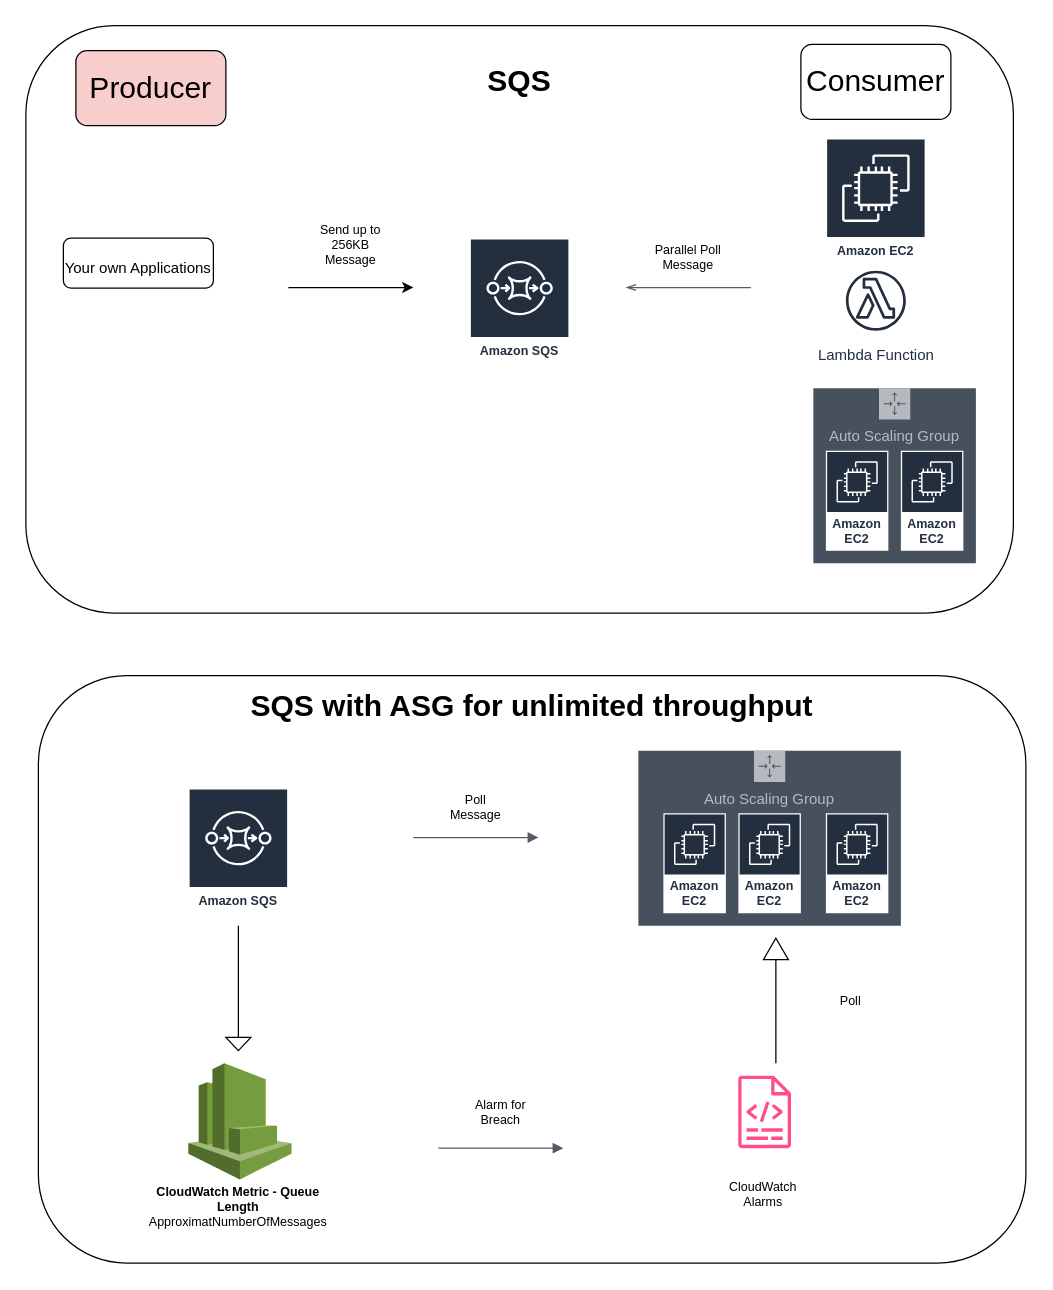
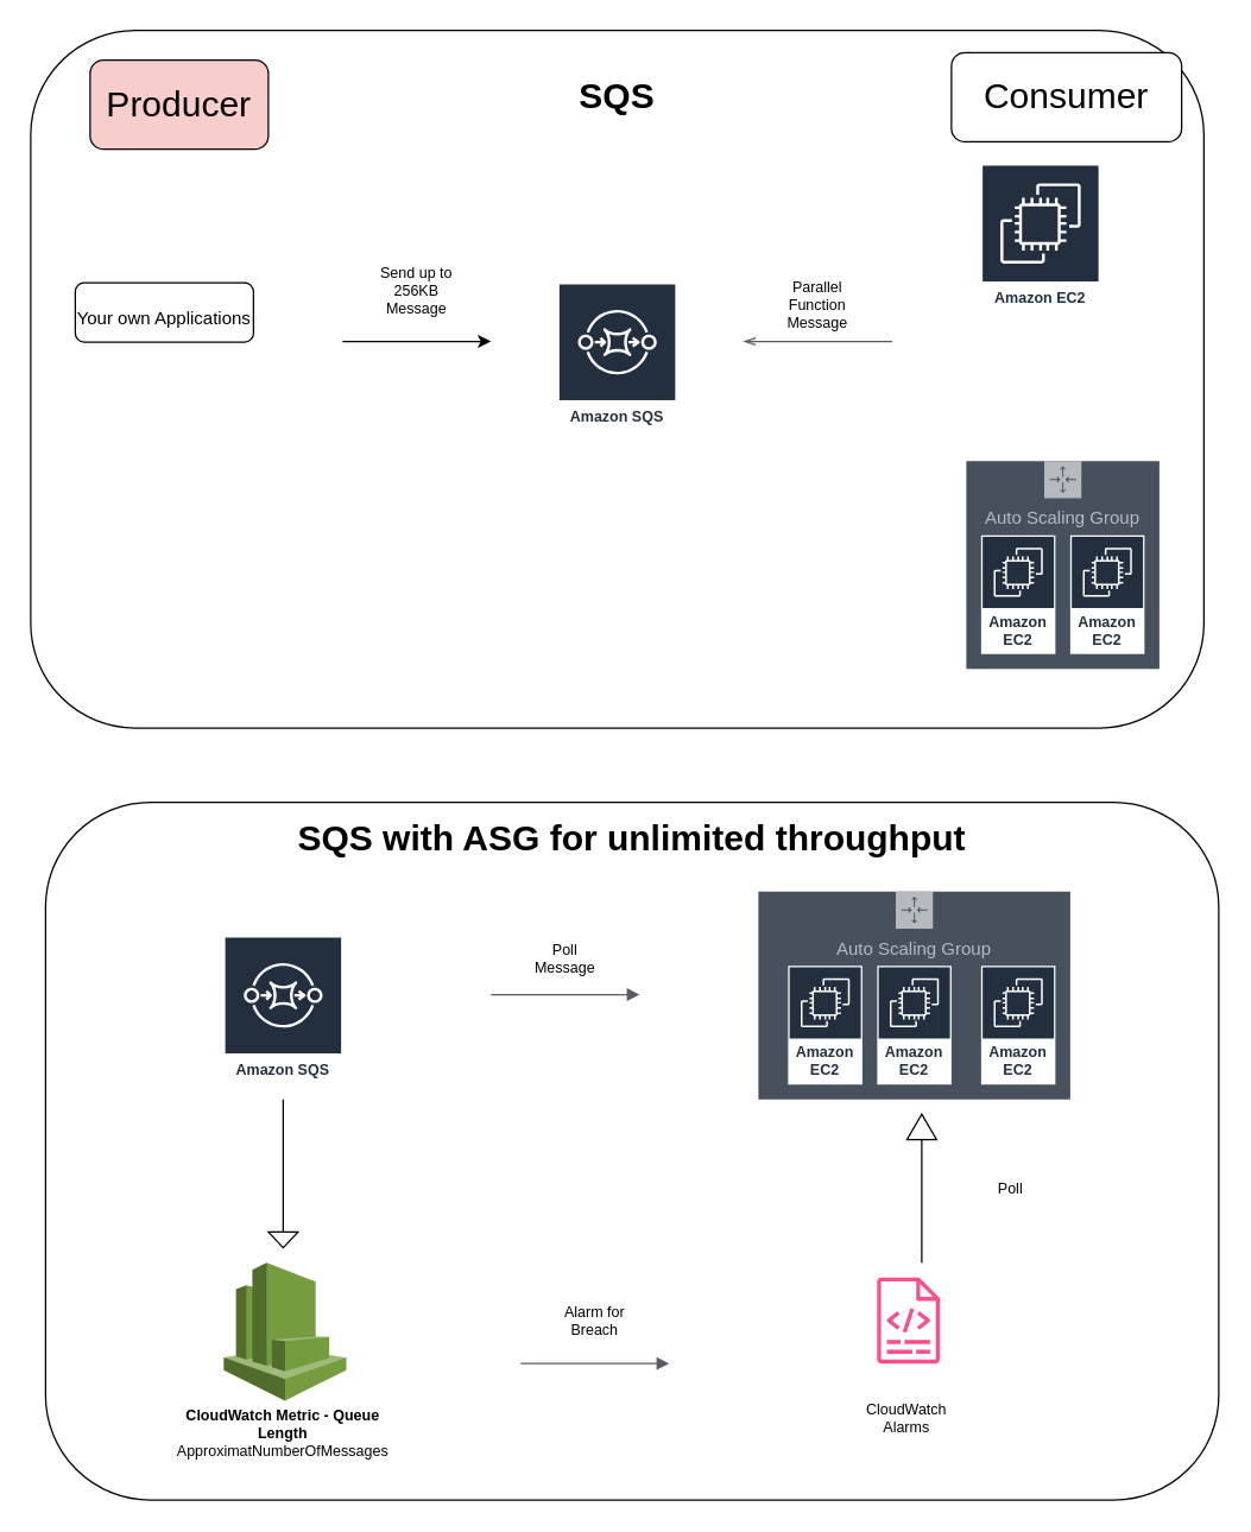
- <mxCell id="6" value="Consumer" style="rounded=1;whiteSpace=wrap;html=1;fontSize=24;" vertex="1" parent="1"><mxGeometry x="640" y="35" width="120" height="60" as="geometry" /></mxCell>
+ <mxCell id="6" value="Consumer" style="rounded=1;whiteSpace=wrap;html=1;fontSize=24;" vertex="1" parent="1"><mxGeometry x="640" y="35" width="155" height="60" as="geometry" /></mxCell>
- <mxCell id="10" value="Parallel Poll Message" style="text;html=1;strokeColor=none;fillColor=none;align=center;verticalAlign=middle;whiteSpace=wrap;rounded=0;fontSize=10;" vertex="1" parent="1"><mxGeometry x="520" y="190" width="60" height="30" as="geometry" /></mxCell>
+ <mxCell id="10" value="Parallel Function Message" style="text;html=1;strokeColor=none;fillColor=none;align=center;verticalAlign=middle;whiteSpace=wrap;rounded=0;fontSize=10;" vertex="1" parent="1"><mxGeometry x="520" y="190" width="60" height="30" as="geometry" /></mxCell>
- <mxCell id="12" value="Lambda Function" style="sketch=0;outlineConnect=0;fontColor=#232F3E;gradientColor=none;strokeColor=#232F3E;fillColor=#ffffff;dashed=0;verticalLabelPosition=bottom;verticalAlign=top;align=center;html=1;fontSize=12;fontStyle=0;aspect=fixed;shape=mxgraph.aws4.resourceIcon;resIcon=mxgraph.aws4.lambda_function;" vertex="1" parent="1"><mxGeometry x="670" y="210" width="60" height="60" as="geometry" /></mxCell>
